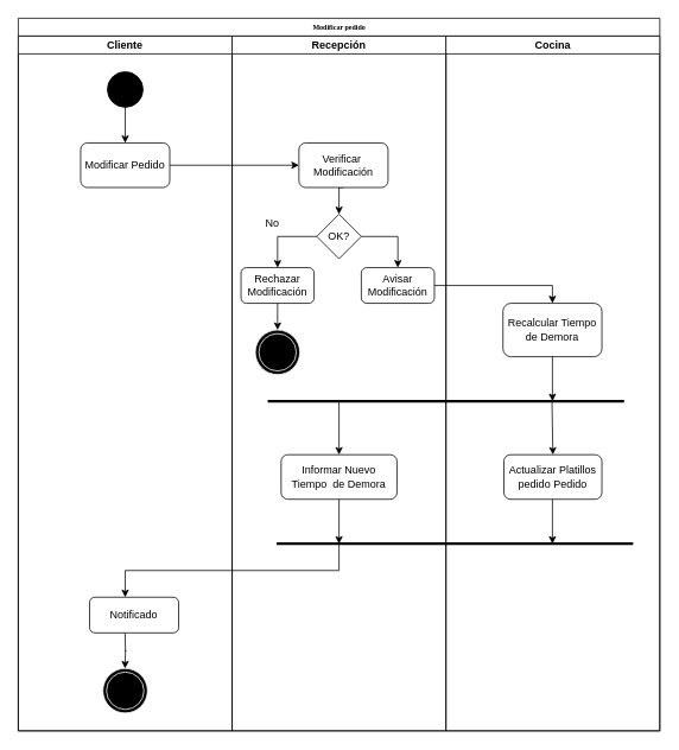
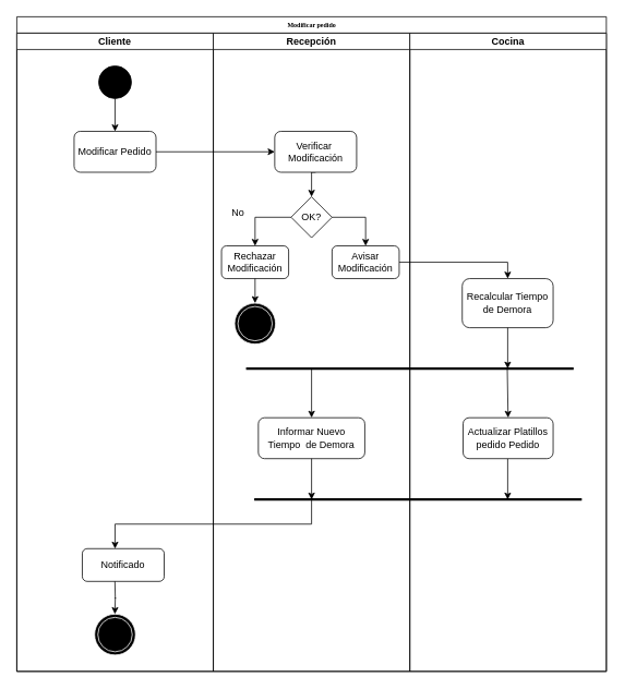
- <mxCell id="15" value="No" style="text;html=1;align=center;verticalAlign=middle;resizable=0;points=[];autosize=1;" parent="12" vertex="1"><mxGeometry x="30" y="200" width="30" height="20" as="geometry" /></mxCell>
+ <mxCell id="15" value="No" style="text;html=1;align=center;verticalAlign=middle;resizable=0;points=[];autosize=1;" parent="12" vertex="1"><mxGeometry x="15" y="210" width="30" height="20" as="geometry" /></mxCell>
